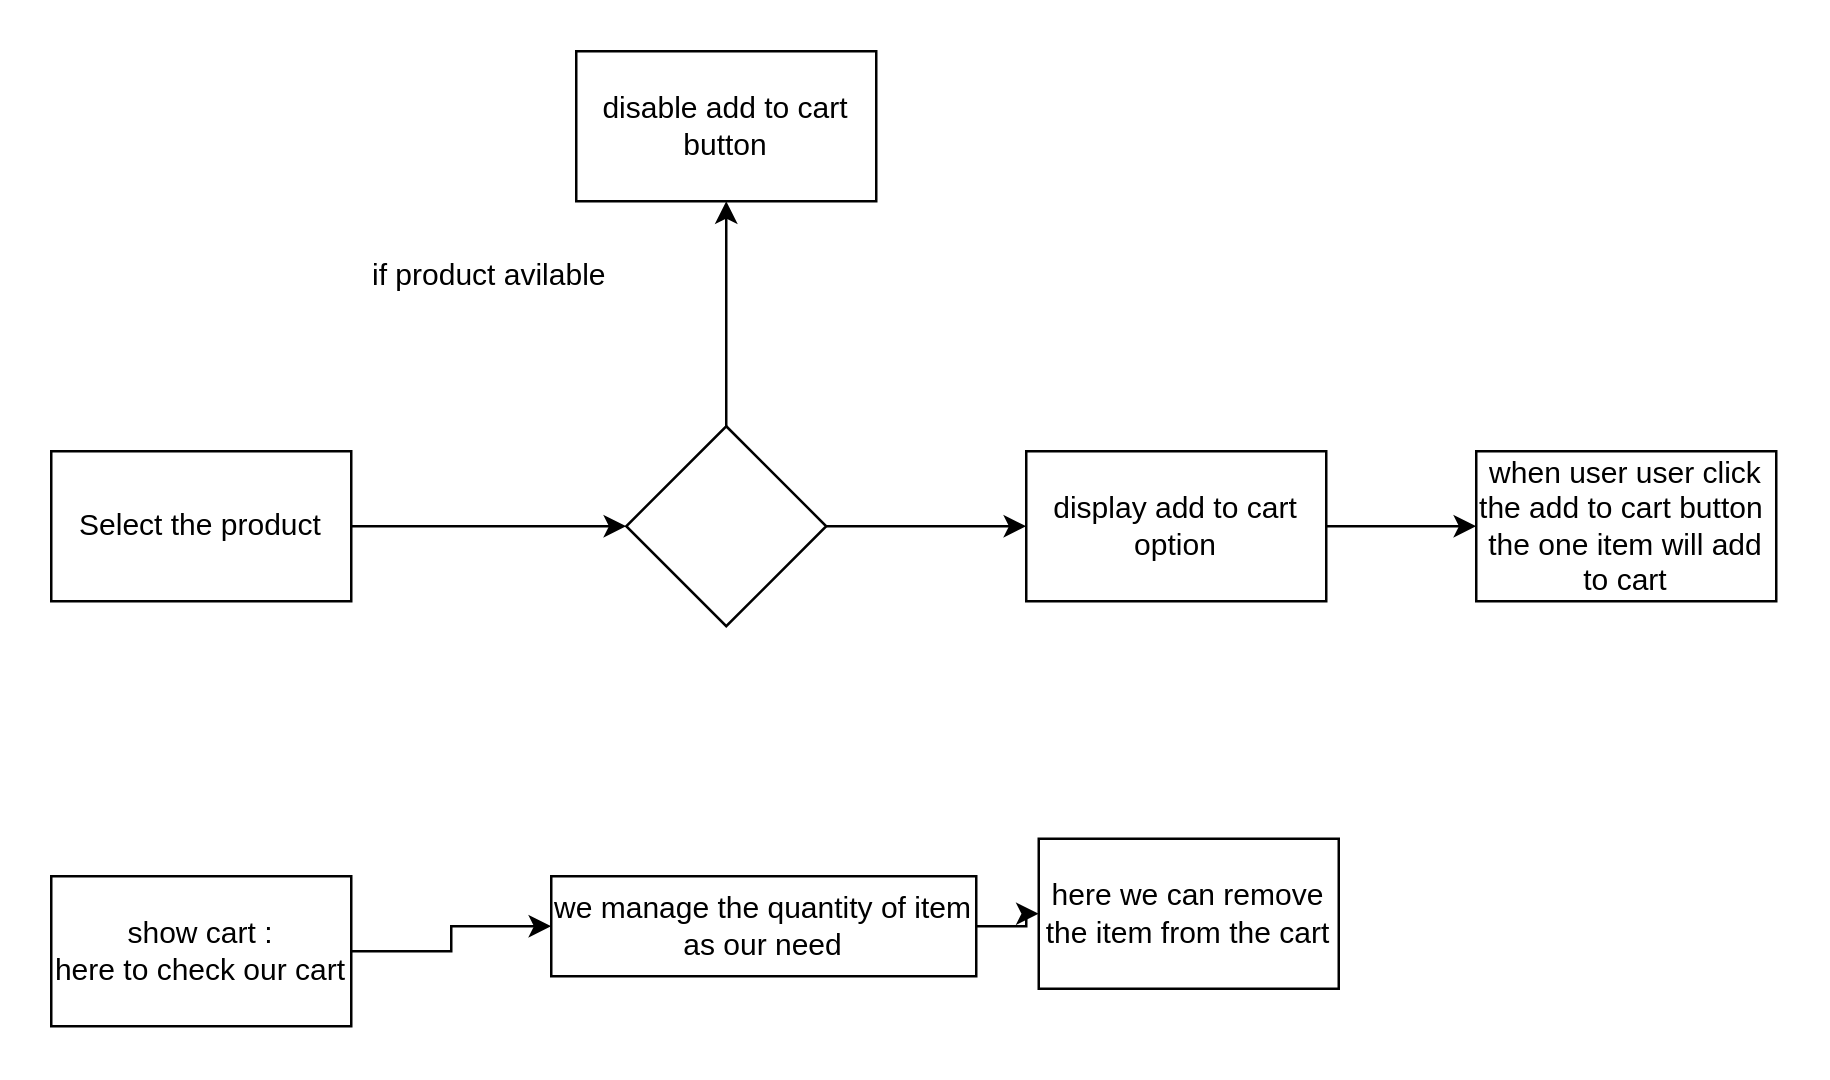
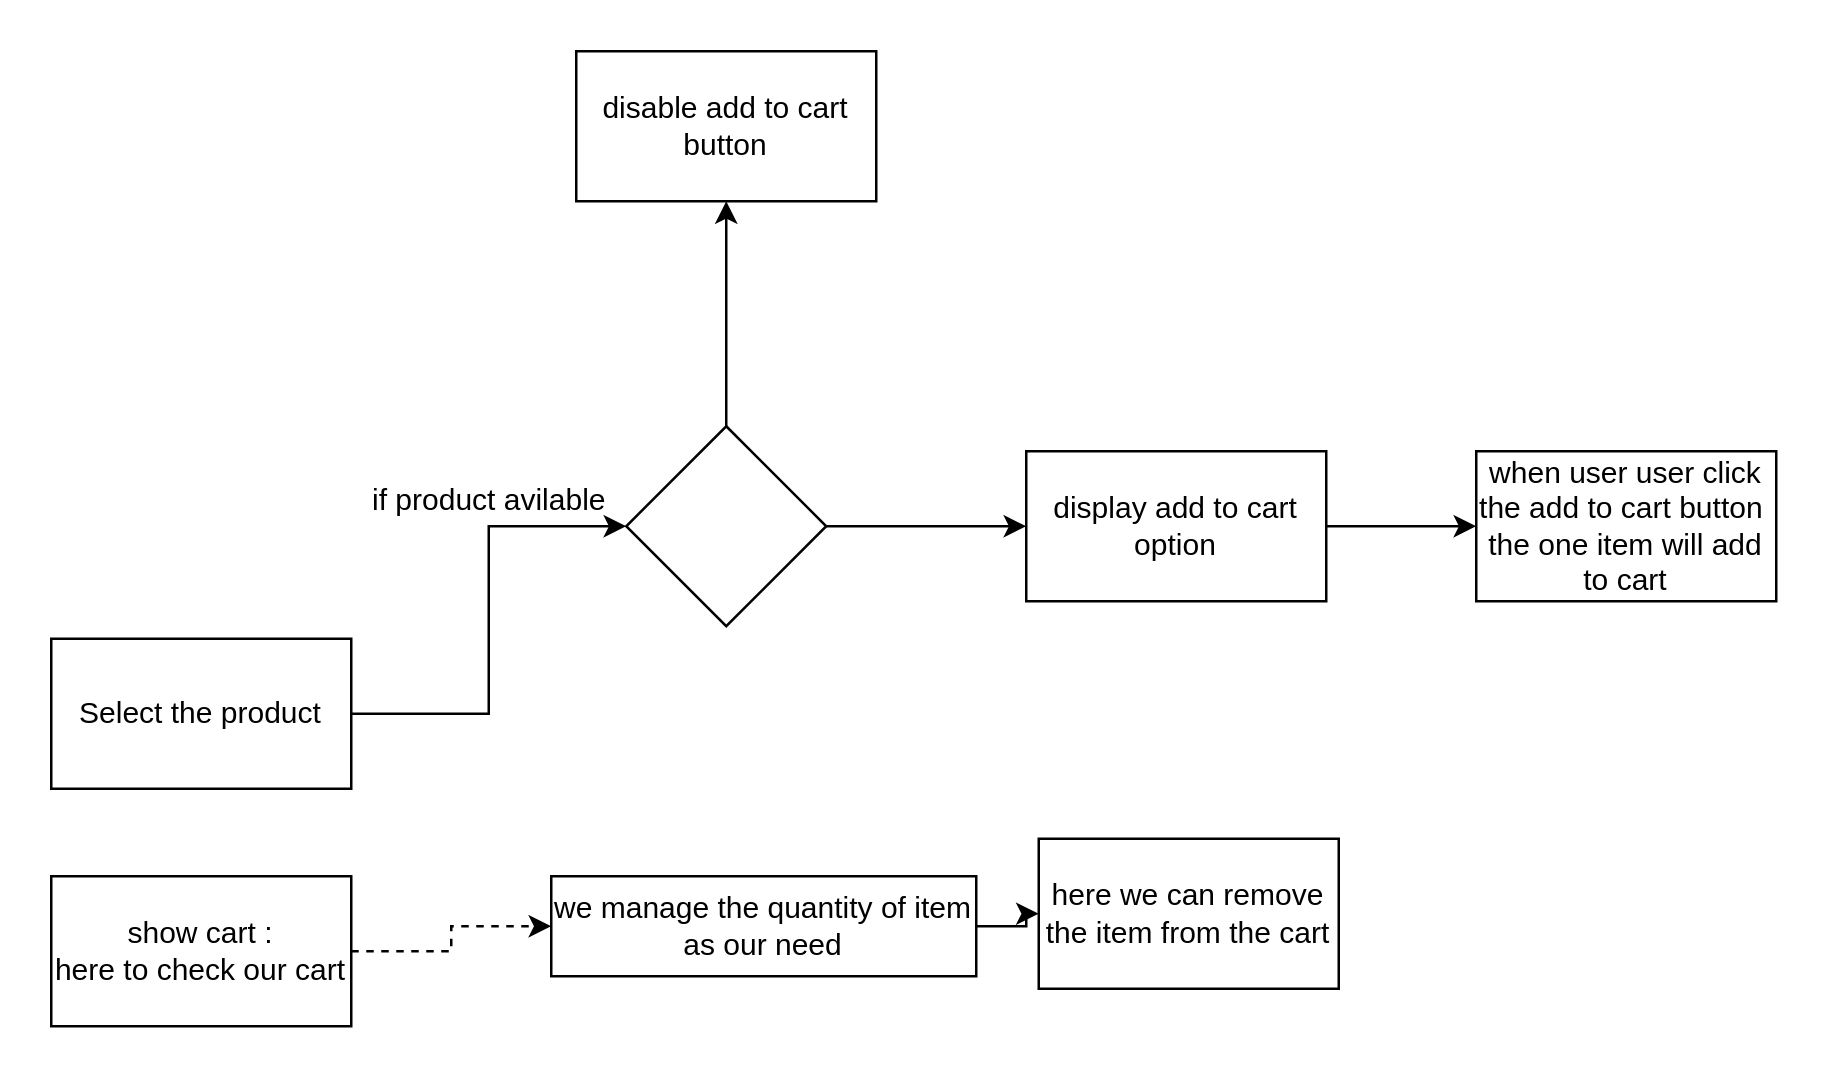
- <mxCell id="7" value="if product avilable" style="text;html=1;align=center;verticalAlign=middle;resizable=0;points=[];autosize=1;strokeColor=none;fillColor=none;" vertex="1" parent="1"><mxGeometry x="140" y="100" width="110" height="20" as="geometry" /></mxCell>
+ <mxCell id="7" value="if product avilable" style="text;html=1;align=center;verticalAlign=middle;resizable=0;points=[];autosize=1;strokeColor=none;fillColor=none;" vertex="1" parent="1"><mxGeometry x="140" y="190" width="110" height="20" as="geometry" /></mxCell>
- <mxCell id="3" value="Select the product" style="rounded=0;whiteSpace=wrap;html=1;" vertex="1" parent="1"><mxGeometry x="20" y="180" width="120" height="60" as="geometry" /></mxCell>
+ <mxCell id="3" value="Select the product" style="rounded=0;whiteSpace=wrap;html=1;" vertex="1" parent="1"><mxGeometry x="20" y="255" width="120" height="60" as="geometry" /></mxCell>
- <mxCell id="12" value="" style="edgeStyle=orthogonalEdgeStyle;rounded=0;orthogonalLoop=1;jettySize=auto;html=1;" edge="1" parent="1" source="13" target="15"><mxGeometry relative="1" as="geometry" /></mxCell>
+ <mxCell id="12" value="" style="edgeStyle=orthogonalEdgeStyle;rounded=0;orthogonalLoop=1;jettySize=auto;html=1;dashed=1;" edge="1" parent="1" source="13" target="15"><mxGeometry relative="1" as="geometry" /></mxCell>
